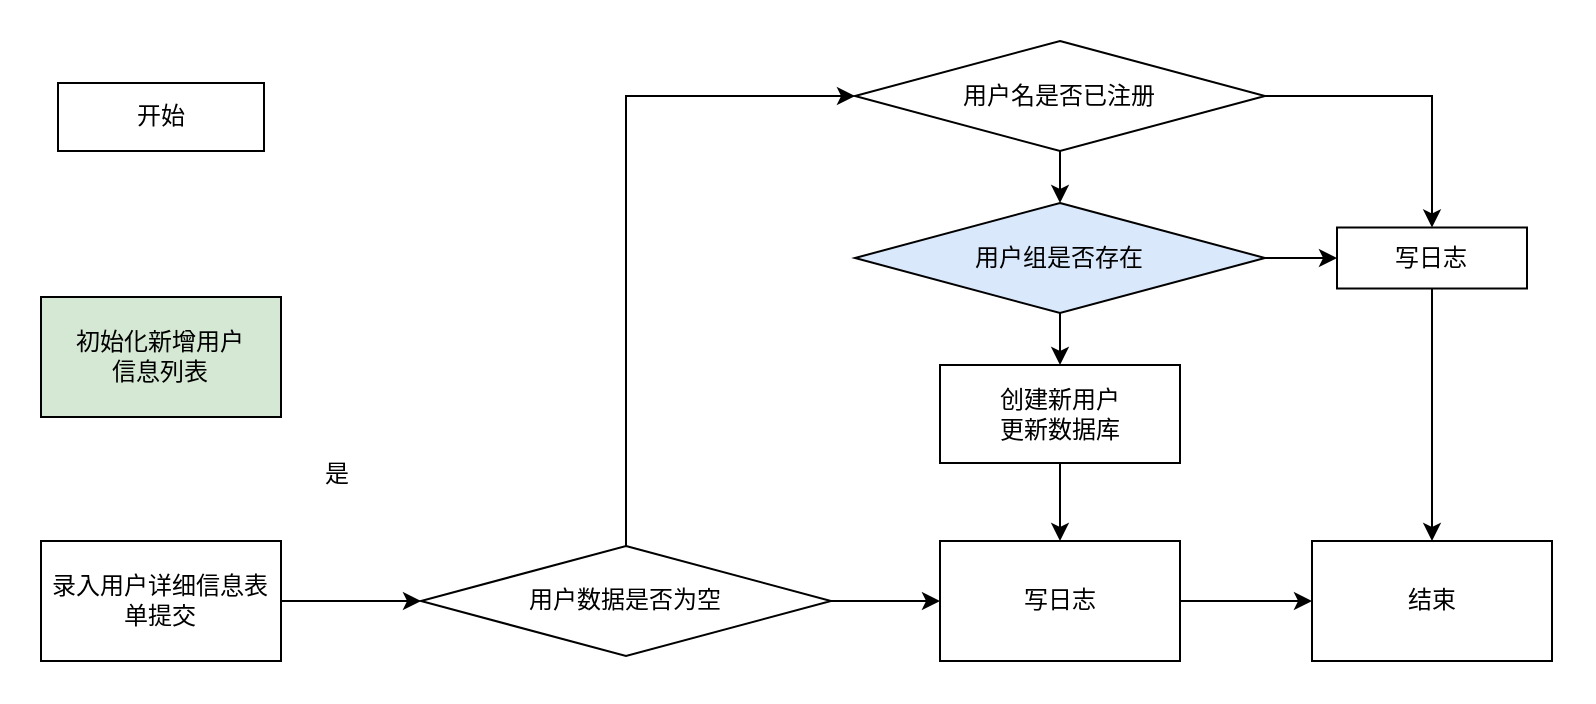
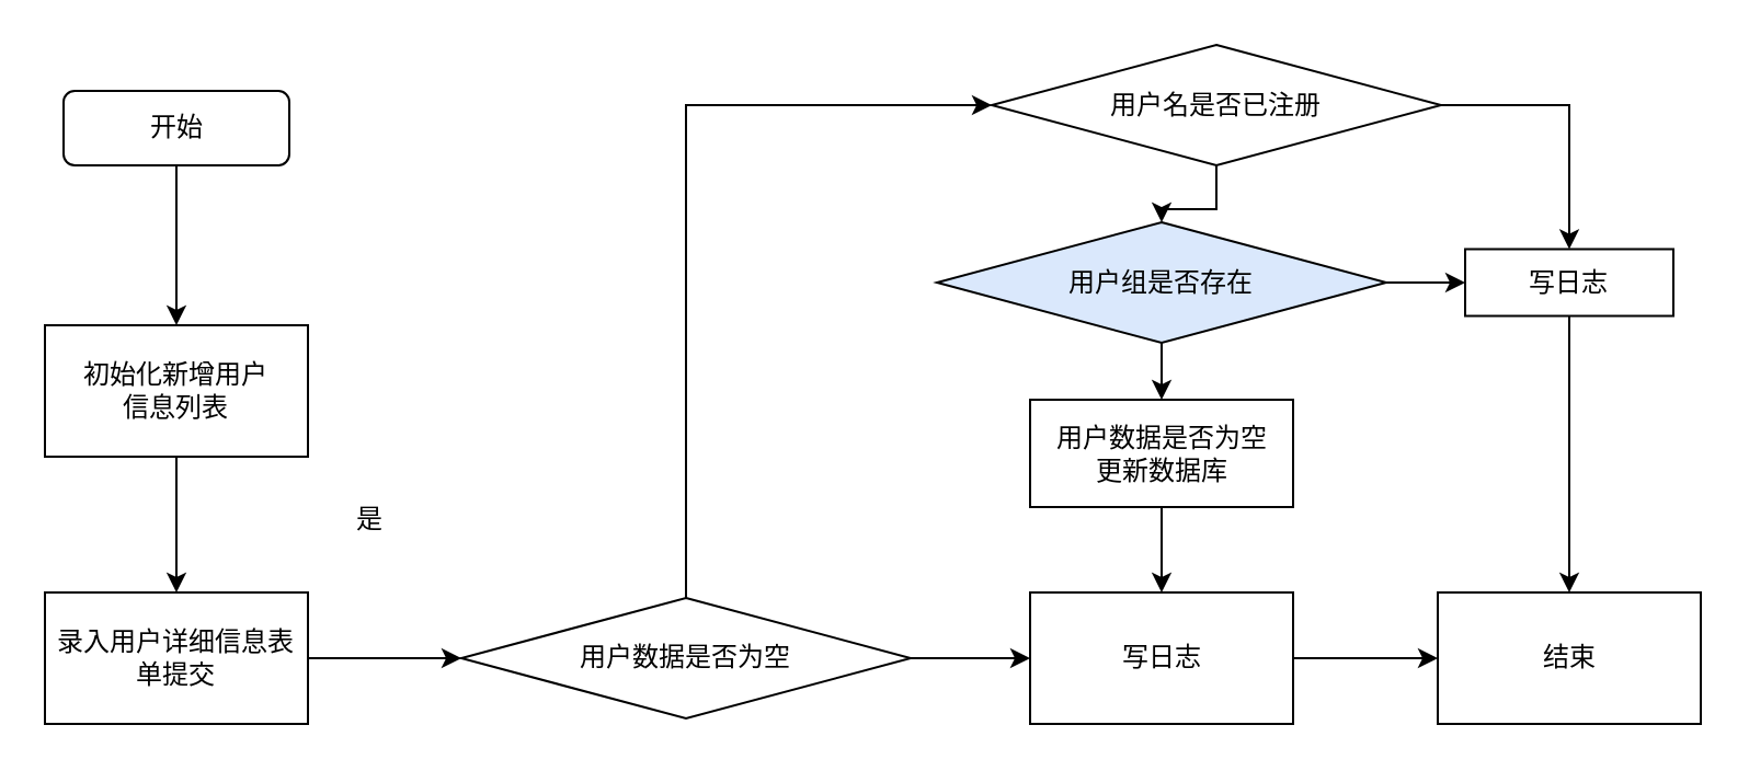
- <mxCell id="15" value="用户名是否已注册" style="rhombus;whiteSpace=wrap;html=1;" vertex="1" parent="1"><mxGeometry x="427" y="20" width="205" height="55" as="geometry" /></mxCell>
+ <mxCell id="15" value="用户名是否已注册" style="rhombus;whiteSpace=wrap;html=1;" vertex="1" parent="1"><mxGeometry x="452" y="20" width="205" height="55" as="geometry" /></mxCell>
- <mxCell id="3" value="开始" style="whiteSpace=wrap;html=1;rounded=0;" vertex="1" parent="1"><mxGeometry x="28.5" y="41" width="103" height="34" as="geometry" /></mxCell>
+ <mxCell id="3" value="开始" style="rounded=1;whiteSpace=wrap;html=1;" vertex="1" parent="1"><mxGeometry x="28.5" y="41" width="103" height="34" as="geometry" /></mxCell>
+ <mxCell id="2" value="" style="edgeStyle=orthogonalEdgeStyle;rounded=0;orthogonalLoop=1;jettySize=auto;html=1;" edge="1" parent="1" source="3" target="5"><mxGeometry relative="1" as="geometry" /></mxCell>
- <mxCell id="5" value="初始化新增用户&lt;br&gt;信息列表" style="rounded=0;whiteSpace=wrap;html=1;fillColor=#d5e8d4;" vertex="1" parent="1"><mxGeometry x="20" y="148" width="120" height="60" as="geometry" /></mxCell>
+ <mxCell id="5" value="初始化新增用户&lt;br&gt;信息列表" style="rounded=0;whiteSpace=wrap;html=1;" vertex="1" parent="1"><mxGeometry x="20" y="148" width="120" height="60" as="geometry" /></mxCell>
- <mxCell id="22" value="创建新用户&lt;br&gt;更新数据库" style="whiteSpace=wrap;html=1;" vertex="1" parent="1"><mxGeometry x="469.5" y="182" width="120" height="49" as="geometry" /></mxCell>
+ <mxCell id="22" value="用户数据是否为空&lt;br&gt;更新数据库" style="whiteSpace=wrap;html=1;" vertex="1" parent="1"><mxGeometry x="469.5" y="182" width="120" height="49" as="geometry" /></mxCell>
+ <mxCell id="4" value="" style="edgeStyle=orthogonalEdgeStyle;rounded=0;orthogonalLoop=1;jettySize=auto;html=1;" edge="1" parent="1" source="5" target="7"><mxGeometry relative="1" as="geometry" /></mxCell>
